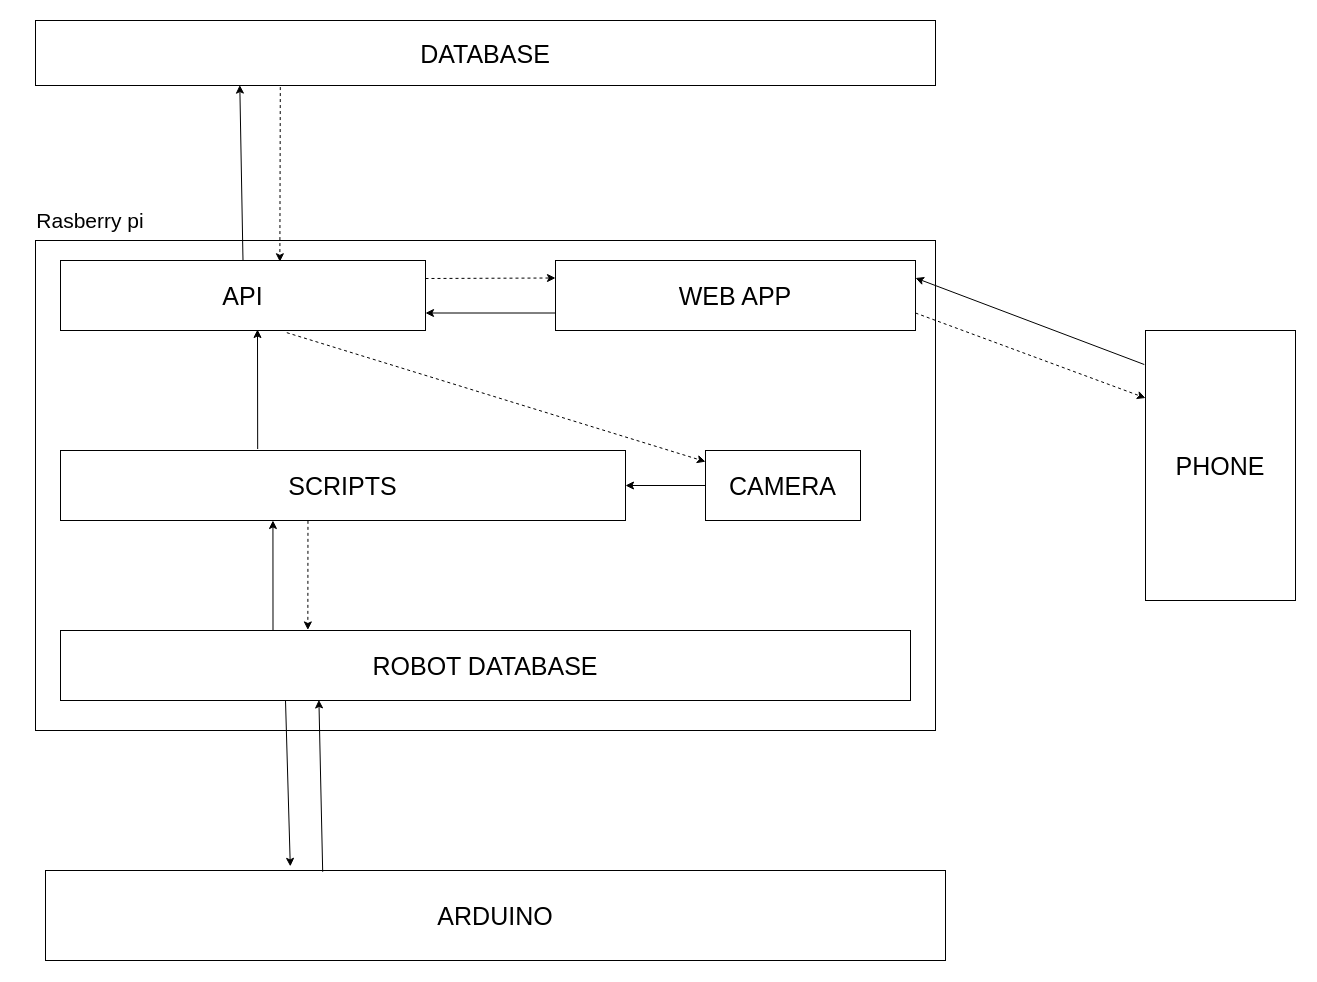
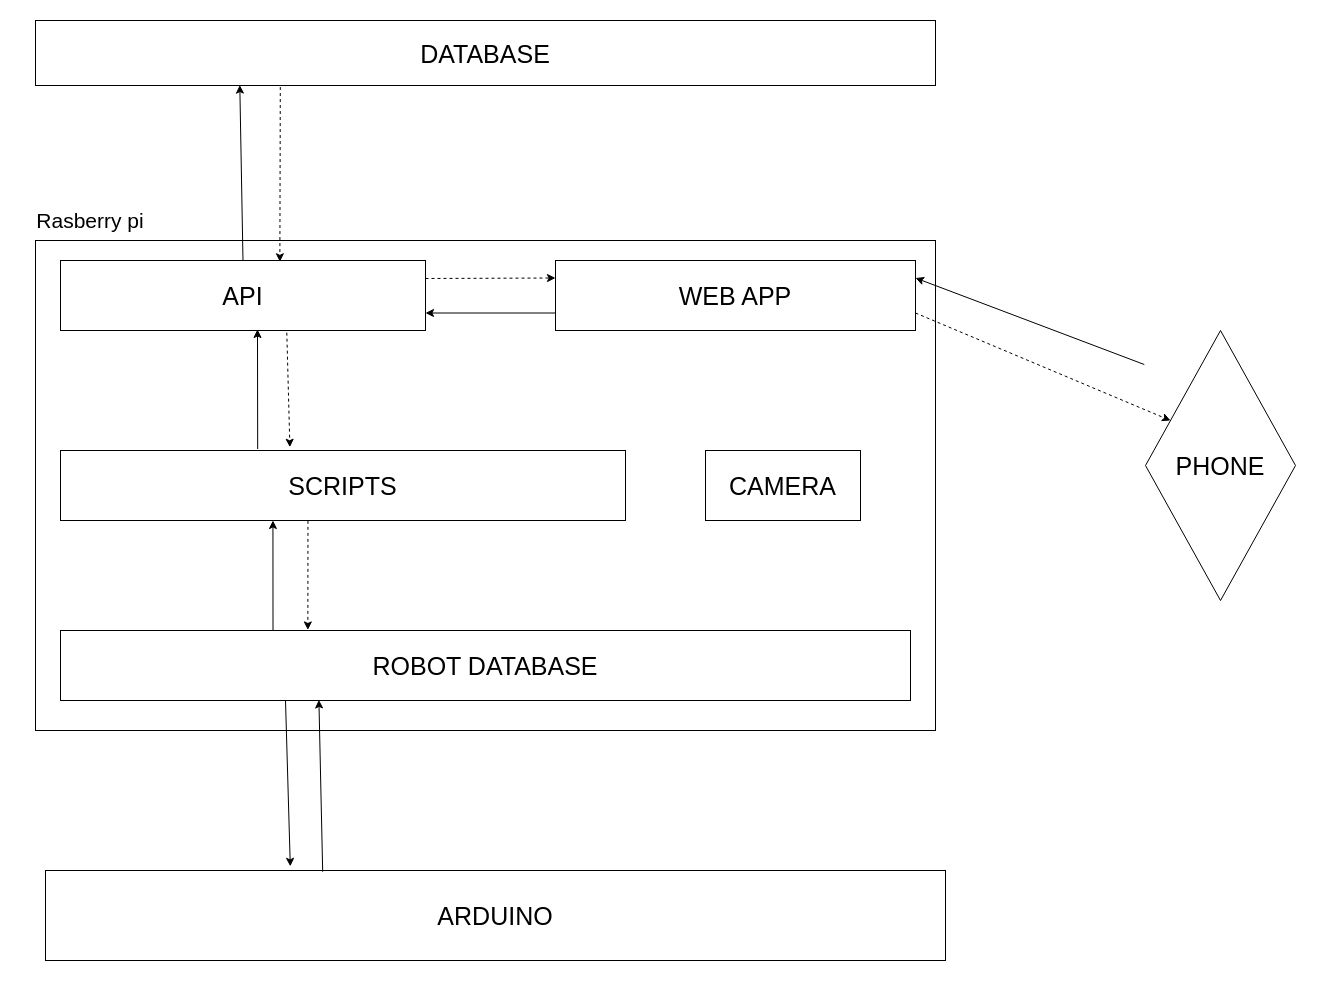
- <mxCell id="18" value="" style="endArrow=classic;html=1;fontSize=21;dashed=1;exitX=0.62;exitY=1.031;exitDx=0;exitDy=0;exitPerimeter=0;" edge="1" parent="1" source="5" target="9"><mxGeometry width="50" height="50" relative="1" as="geometry"><mxPoint x="317.47" y="530.35" as="sourcePoint" /><mxPoint x="317.35" y="639.44" as="targetPoint" /></mxGeometry></mxCell>
+ <mxCell id="18" value="" style="endArrow=classic;html=1;fontSize=21;entryX=0.406;entryY=-0.047;entryDx=0;entryDy=0;dashed=1;exitX=0.62;exitY=1.031;exitDx=0;exitDy=0;exitPerimeter=0;entryPerimeter=0;" edge="1" parent="1" source="5" target="8"><mxGeometry width="50" height="50" relative="1" as="geometry"><mxPoint x="317.47" y="530.35" as="sourcePoint" /><mxPoint x="317.35" y="639.44" as="targetPoint" /></mxGeometry></mxCell>
- <mxCell id="11" value="&lt;font style=&quot;font-size: 25px&quot;&gt;PHONE&lt;/font&gt;" style="rounded=0;whiteSpace=wrap;html=1;" vertex="1" parent="1"><mxGeometry x="1145" y="330" width="150" height="270" as="geometry" /></mxCell>
+ <mxCell id="11" value="&lt;font style=&quot;font-size: 25px&quot;&gt;PHONE&lt;/font&gt;" style="rhombus;whiteSpace=wrap;html=1;" vertex="1" parent="1"><mxGeometry x="1145" y="330" width="150" height="270" as="geometry" /></mxCell>
- <mxCell id="14" value="" style="endArrow=classic;html=1;fontSize=21;exitX=0;exitY=0.5;exitDx=0;exitDy=0;entryX=1;entryY=0.5;entryDx=0;entryDy=0;" edge="1" parent="1" source="9" target="8"><mxGeometry width="50" height="50" relative="1" as="geometry"><mxPoint x="995" y="490" as="sourcePoint" /><mxPoint x="1045" y="440" as="targetPoint" /></mxGeometry></mxCell>
